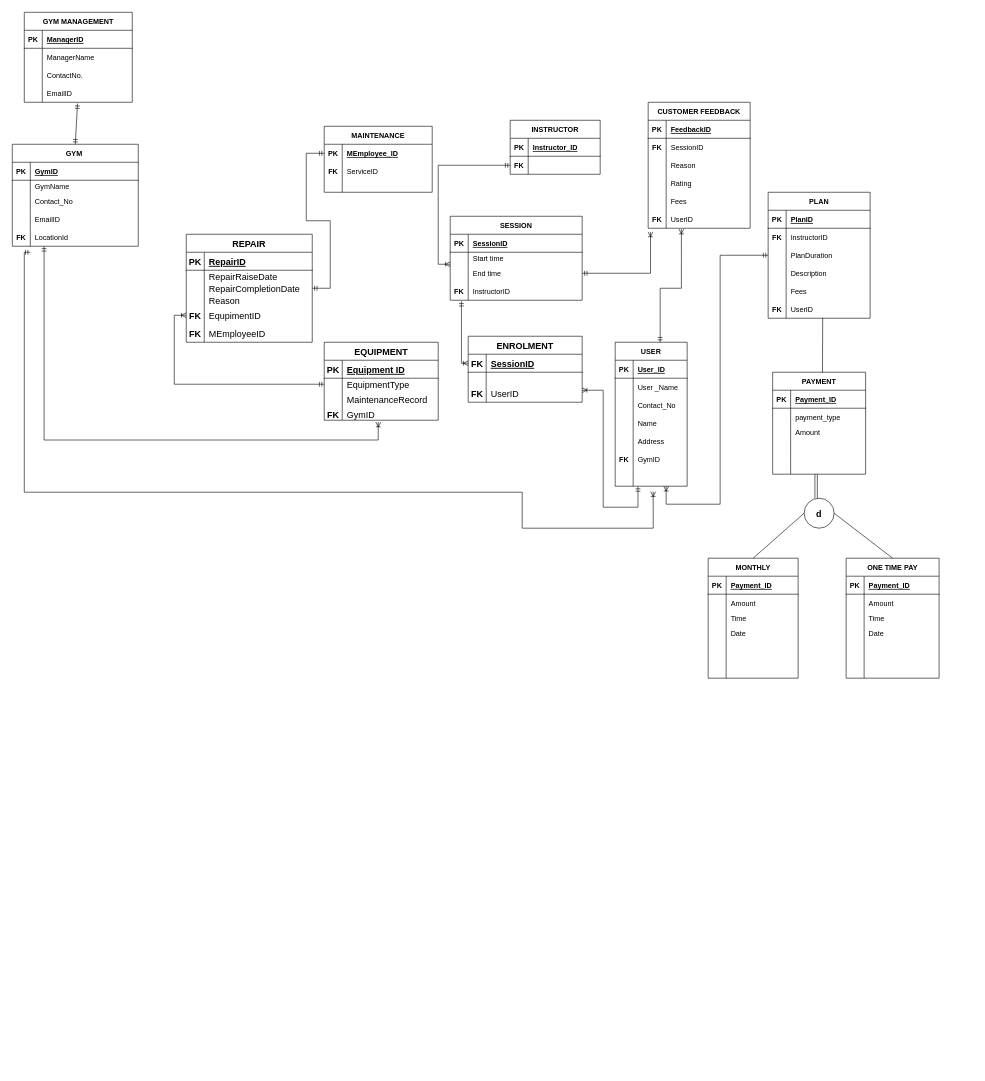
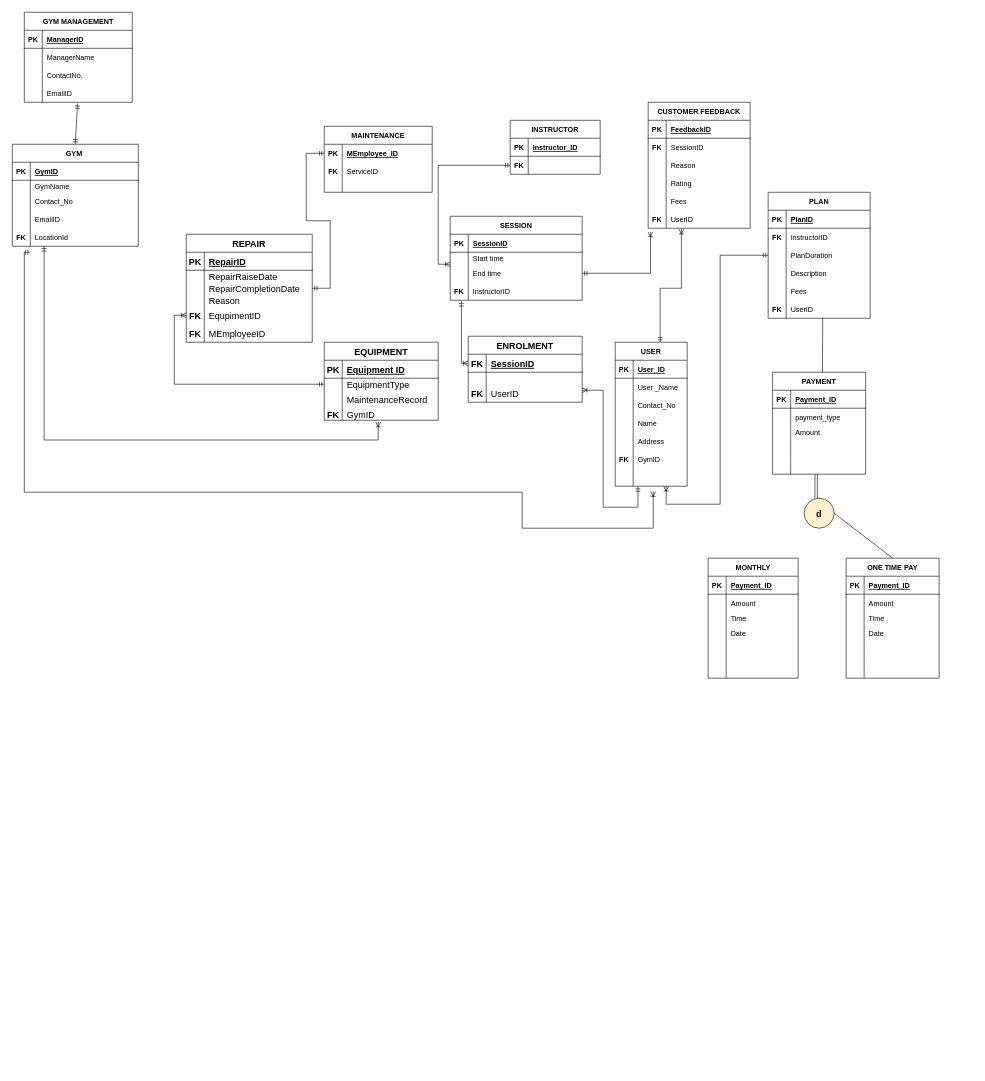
- <mxCell id="196" value="&lt;font style=&quot;font-size: 15px&quot;&gt;&lt;b&gt;d&lt;/b&gt;&lt;/font&gt;" style="ellipse;whiteSpace=wrap;html=1;aspect=fixed;" parent="1" vertex="1"><mxGeometry x="1340" y="830" width="50" height="50" as="geometry" /></mxCell>
+ <mxCell id="196" value="&lt;font style=&quot;font-size: 15px&quot;&gt;&lt;b&gt;d&lt;/b&gt;&lt;/font&gt;" style="ellipse;whiteSpace=wrap;html=1;aspect=fixed;fillColor=#fff2cc;" parent="1" vertex="1"><mxGeometry x="1340" y="830" width="50" height="50" as="geometry" /></mxCell>
- <mxCell id="217" value="" style="endArrow=none;html=1;rounded=0;exitX=0.5;exitY=0;exitDx=0;exitDy=0;entryX=0;entryY=0.5;entryDx=0;entryDy=0;" parent="1" source="176" target="196" edge="1"><mxGeometry width="50" height="50" relative="1" as="geometry"><mxPoint x="1110" y="1940" as="sourcePoint" /><mxPoint x="1160" y="1890" as="targetPoint" /></mxGeometry></mxCell>
